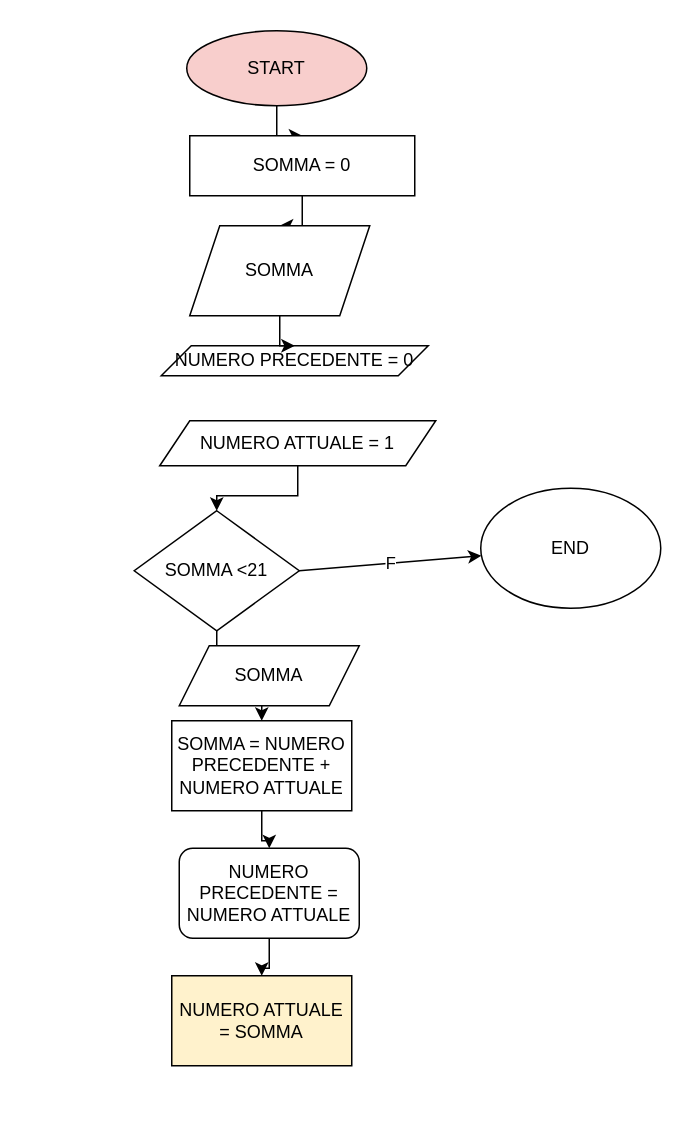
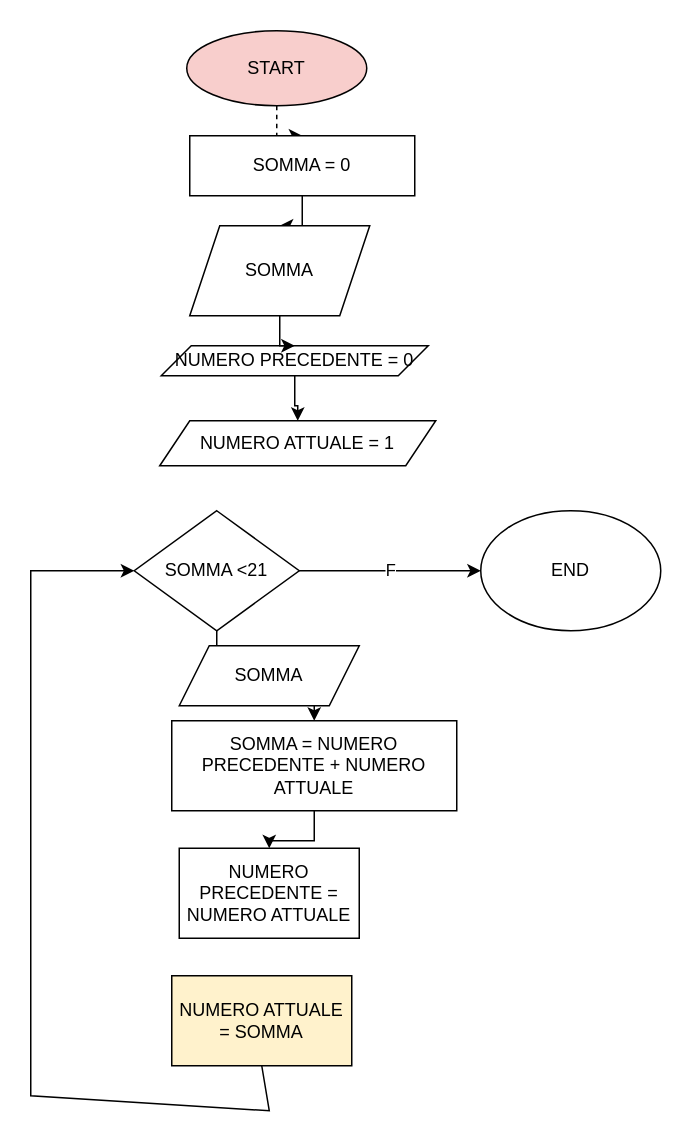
- <mxCell id="2" style="edgeStyle=orthogonalEdgeStyle;rounded=0;orthogonalLoop=1;jettySize=auto;html=1;entryX=0.5;entryY=0;entryDx=0;entryDy=0;" edge="1" parent="1" source="3" target="9"><mxGeometry relative="1" as="geometry" /></mxCell>
+ <mxCell id="2" style="edgeStyle=orthogonalEdgeStyle;rounded=0;orthogonalLoop=1;jettySize=auto;html=1;entryX=0.5;entryY=0;entryDx=0;entryDy=0;dashed=1;" edge="1" parent="1" source="3" target="9"><mxGeometry relative="1" as="geometry" /></mxCell>
+ <mxCell id="4" value="" style="edgeStyle=orthogonalEdgeStyle;rounded=0;orthogonalLoop=1;jettySize=auto;html=1;" edge="1" parent="1" source="5" target="7"><mxGeometry relative="1" as="geometry" /></mxCell>
- <mxCell id="6" style="edgeStyle=orthogonalEdgeStyle;rounded=0;orthogonalLoop=1;jettySize=auto;html=1;" edge="1" parent="1" source="7" target="13"><mxGeometry relative="1" as="geometry" /></mxCell>
- <mxCell id="22" value="END" style="ellipse;whiteSpace=wrap;html=1;" vertex="1" parent="1"><mxGeometry x="320" y="325" width="120" height="80" as="geometry" /></mxCell>
+ <mxCell id="22" value="END" style="ellipse;whiteSpace=wrap;html=1;" vertex="1" parent="1"><mxGeometry x="320" y="340" width="120" height="80" as="geometry" /></mxCell>
- <mxCell id="15" value="SOMMA = NUMERO PRECEDENTE + NUMERO ATTUALE" style="rounded=0;whiteSpace=wrap;html=1;" vertex="1" parent="1"><mxGeometry x="114" y="480" width="120" height="60" as="geometry" /></mxCell>
+ <mxCell id="15" value="SOMMA = NUMERO PRECEDENTE + NUMERO ATTUALE" style="rounded=0;whiteSpace=wrap;html=1;" vertex="1" parent="1"><mxGeometry x="114" y="480" width="190" height="60" as="geometry" /></mxCell>
- <mxCell id="17" value="NUMERO PRECEDENTE = NUMERO ATTUALE" style="whiteSpace=wrap;html=1;rounded=1;" vertex="1" parent="1"><mxGeometry x="119" y="565" width="120" height="60" as="geometry" /></mxCell>
+ <mxCell id="17" value="NUMERO PRECEDENTE = NUMERO ATTUALE" style="rounded=0;whiteSpace=wrap;html=1;" vertex="1" parent="1"><mxGeometry x="119" y="565" width="120" height="60" as="geometry" /></mxCell>
+ <mxCell id="19" value="" style="endArrow=classic;html=1;rounded=0;exitX=0.5;exitY=1;exitDx=0;exitDy=0;" edge="1" parent="1" source="18" target="13"><mxGeometry width="50" height="50" relative="1" as="geometry"><mxPoint x="160" y="580" as="sourcePoint" /><mxPoint x="30" y="330" as="targetPoint" /><Array as="points"><mxPoint x="179" y="740" /><mxPoint x="20" y="730" /><mxPoint x="20" y="380" /></Array></mxGeometry></mxCell>
- <mxCell id="16" style="edgeStyle=orthogonalEdgeStyle;rounded=0;orthogonalLoop=1;jettySize=auto;html=1;" edge="1" parent="1" source="17" target="18"><mxGeometry relative="1" as="geometry" /></mxCell>
